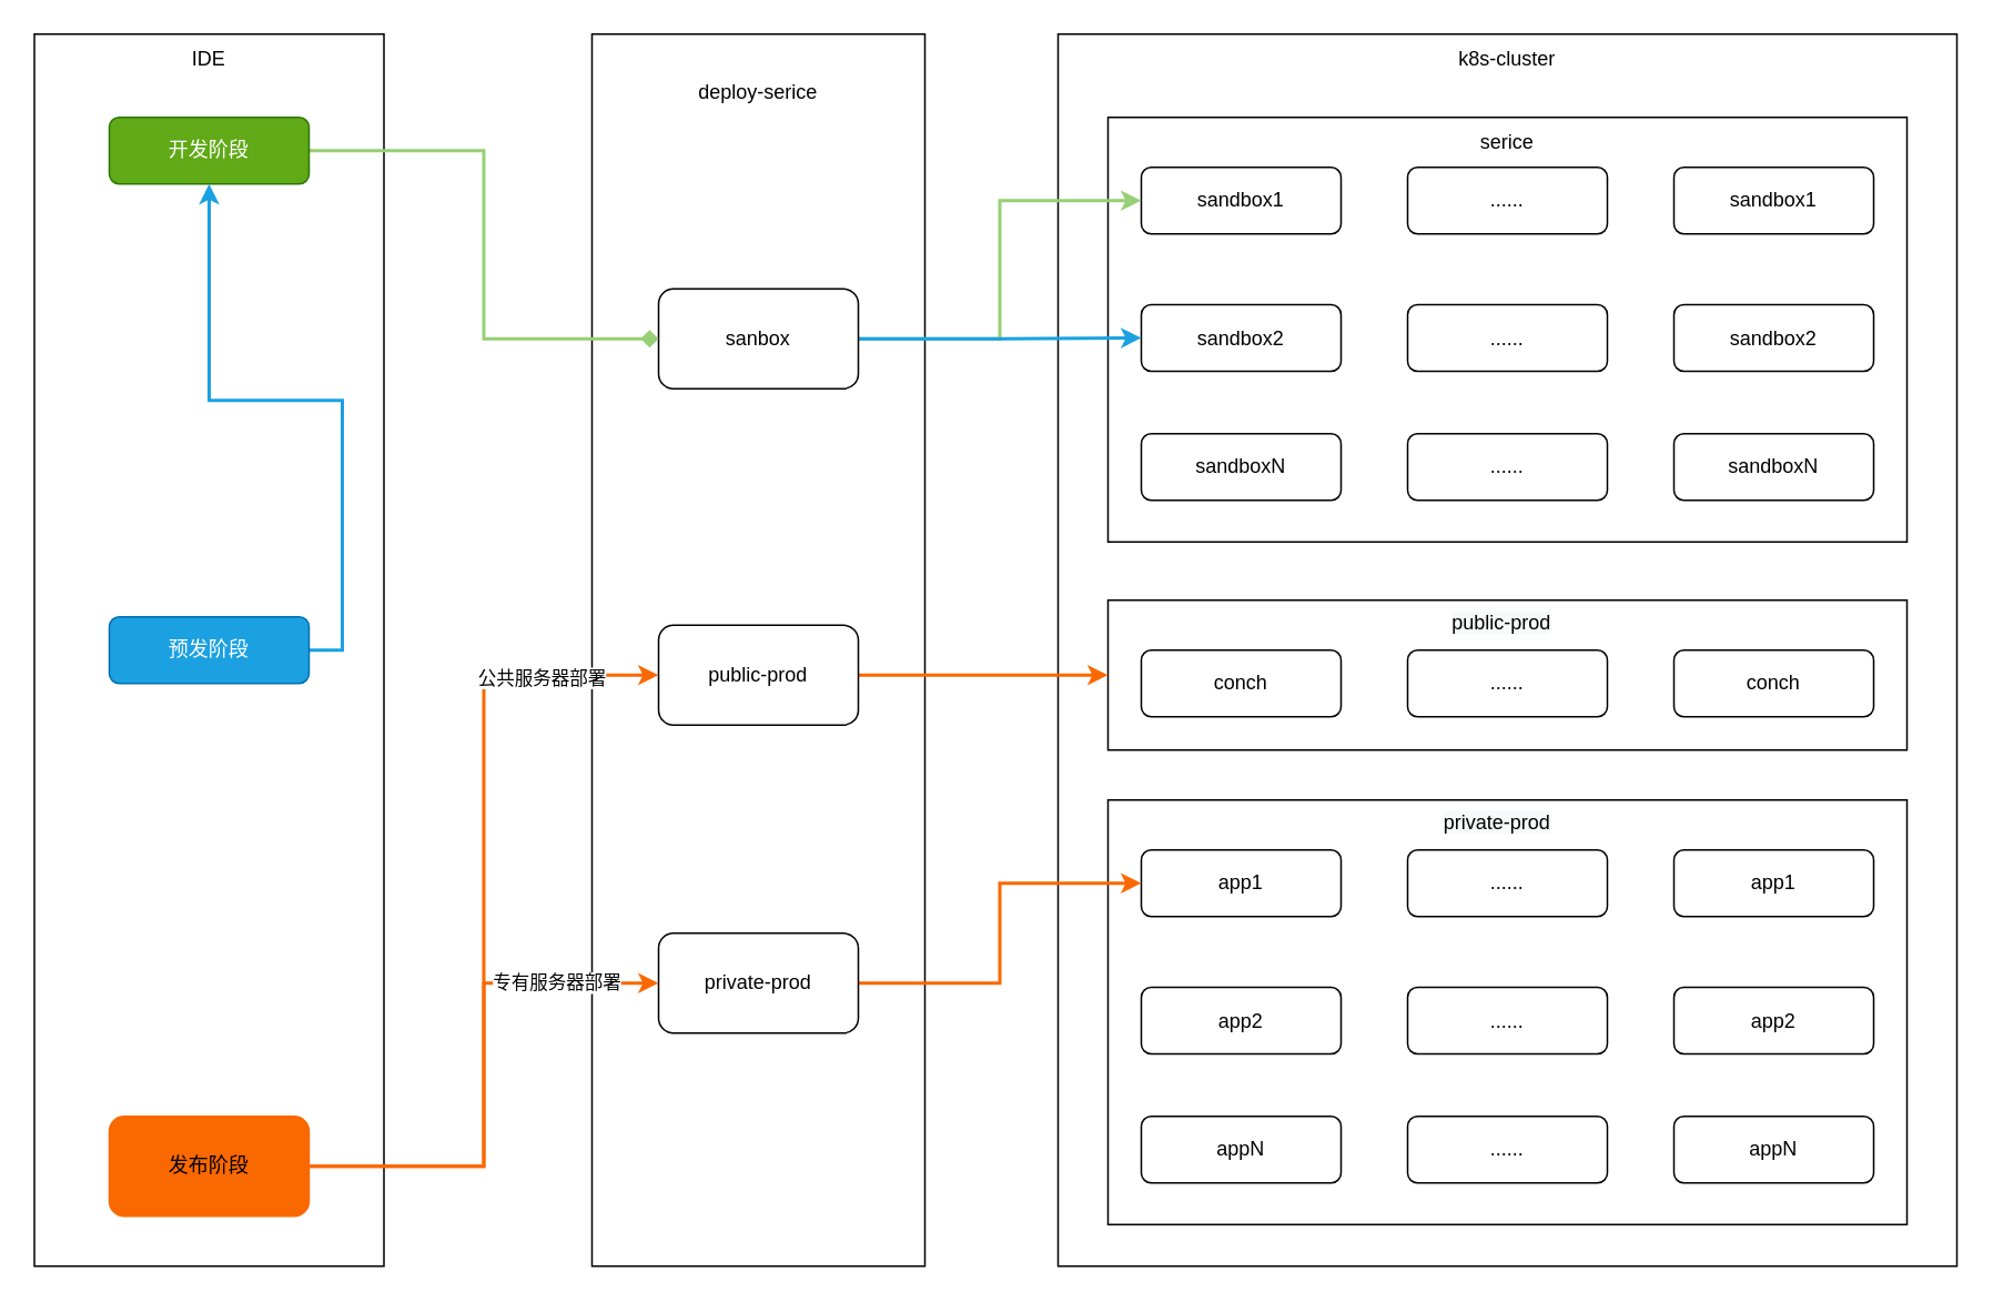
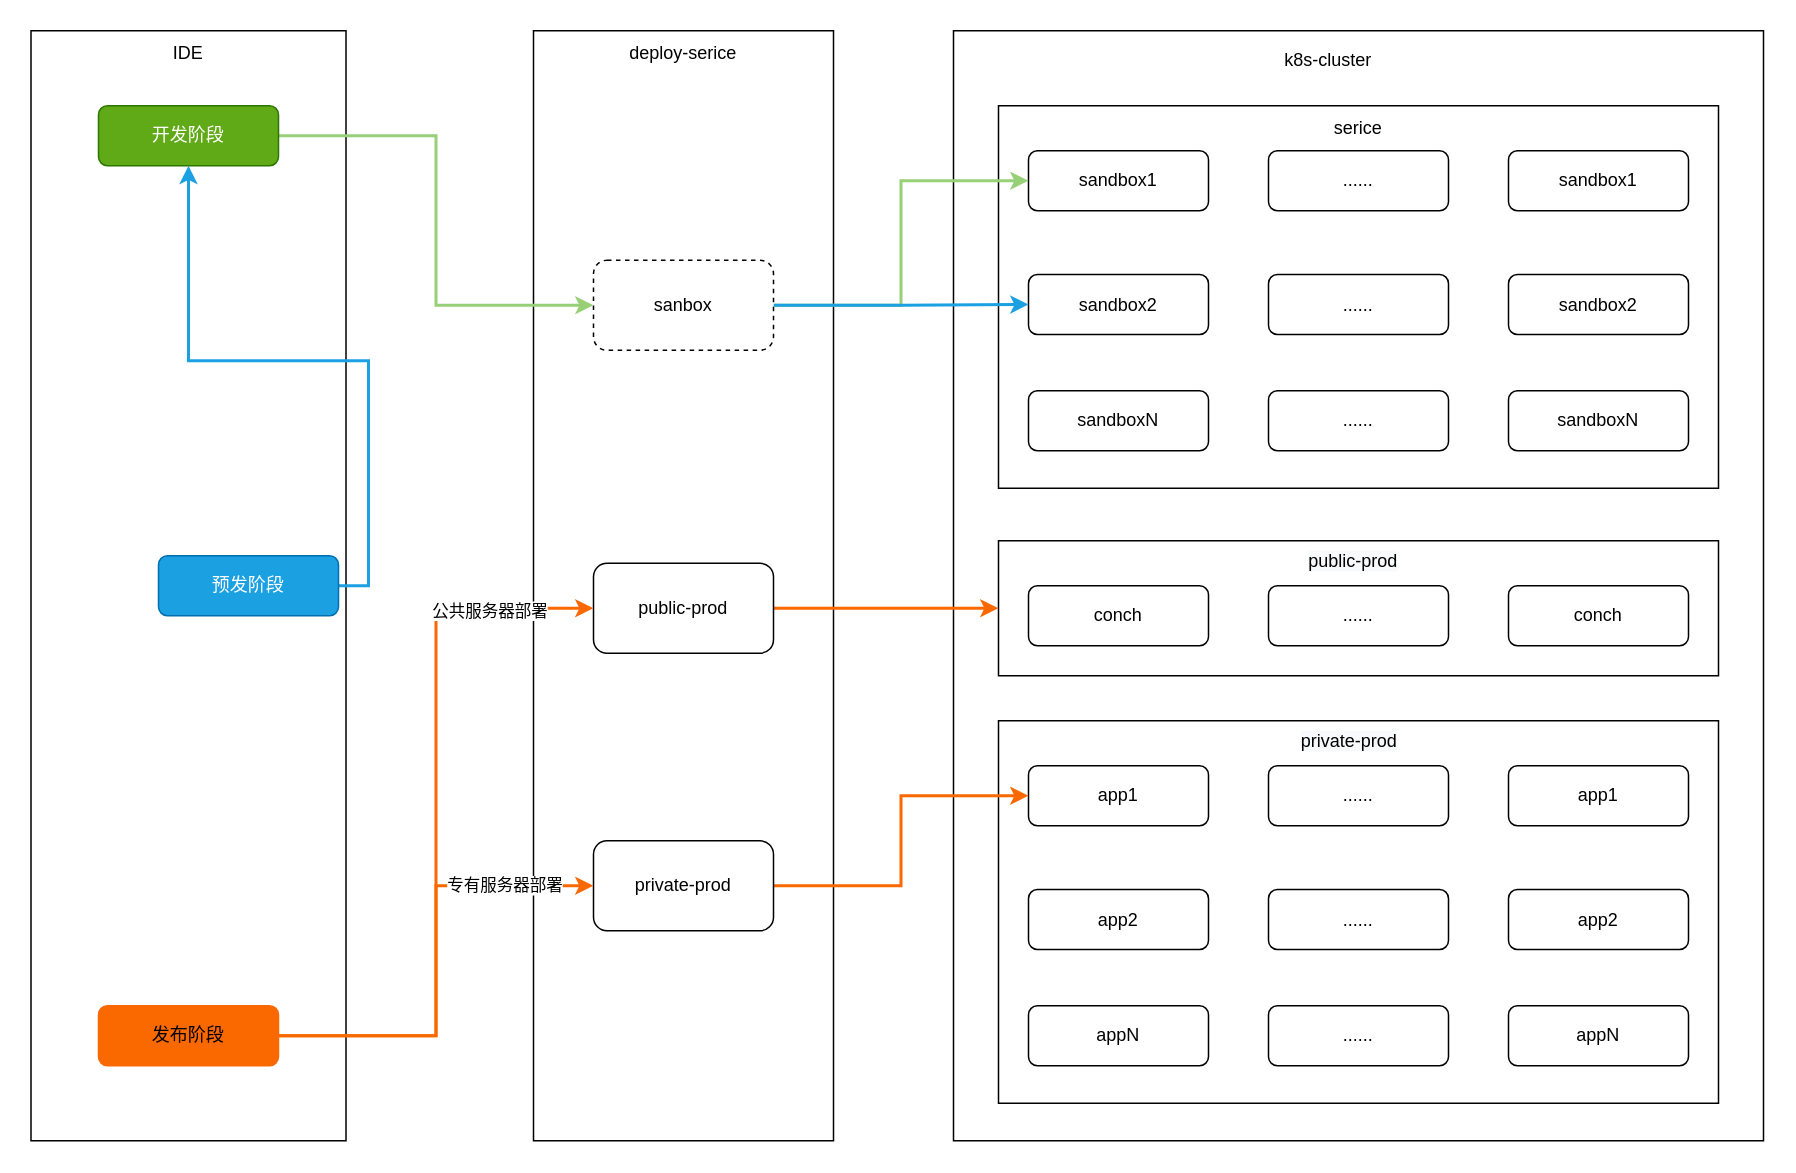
- <mxCell id="31" value="k8s-cluster" style="text;html=1;strokeColor=none;fillColor=none;align=center;verticalAlign=middle;whiteSpace=wrap;rounded=0;" vertex="1" parent="1"><mxGeometry x="855" y="20" width="100" height="30" as="geometry" /></mxCell>
+ <mxCell id="31" value="k8s-cluster" style="text;html=1;strokeColor=none;fillColor=none;align=center;verticalAlign=middle;whiteSpace=wrap;rounded=0;" vertex="1" parent="1"><mxGeometry x="835" y="25" width="100" height="30" as="geometry" /></mxCell>
- <mxCell id="40" value="deploy-serice" style="text;html=1;strokeColor=none;fillColor=none;align=center;verticalAlign=middle;whiteSpace=wrap;rounded=0;" vertex="1" parent="1"><mxGeometry x="405" y="40" width="100" height="30" as="geometry" /></mxCell>
+ <mxCell id="40" value="deploy-serice" style="text;html=1;strokeColor=none;fillColor=none;align=center;verticalAlign=middle;whiteSpace=wrap;rounded=0;" vertex="1" parent="1"><mxGeometry x="405" y="20" width="100" height="30" as="geometry" /></mxCell>
- <mxCell id="41" style="edgeStyle=orthogonalEdgeStyle;rounded=0;orthogonalLoop=1;jettySize=auto;html=1;exitX=1;exitY=0.5;exitDx=0;exitDy=0;entryX=0;entryY=0.5;entryDx=0;entryDy=0;fillColor=#60a917;strokeColor=#97D077;strokeWidth=2;endArrow=diamond;" edge="1" parent="1" source="42" target="35"><mxGeometry relative="1" as="geometry" /></mxCell>
+ <mxCell id="41" style="edgeStyle=orthogonalEdgeStyle;rounded=0;orthogonalLoop=1;jettySize=auto;html=1;exitX=1;exitY=0.5;exitDx=0;exitDy=0;entryX=0;entryY=0.5;entryDx=0;entryDy=0;fillColor=#60a917;strokeColor=#97D077;strokeWidth=2;" edge="1" parent="1" source="42" target="35"><mxGeometry relative="1" as="geometry" /></mxCell>
- <mxCell id="35" value="sanbox" style="rounded=1;whiteSpace=wrap;html=1;" vertex="1" parent="1"><mxGeometry x="395" y="173" width="120" height="60" as="geometry" /></mxCell>
+ <mxCell id="35" value="sanbox" style="rounded=1;whiteSpace=wrap;html=1;dashed=1;" vertex="1" parent="1"><mxGeometry x="395" y="173" width="120" height="60" as="geometry" /></mxCell>
- <mxCell id="44" value="预发阶段" style="rounded=1;whiteSpace=wrap;html=1;fillColor=#1ba1e2;fontColor=#ffffff;strokeColor=#006EAF;" vertex="1" parent="1"><mxGeometry x="65" y="370" width="120" height="40" as="geometry" /></mxCell>
+ <mxCell id="44" value="预发阶段" style="rounded=1;whiteSpace=wrap;html=1;fillColor=#1ba1e2;fontColor=#ffffff;strokeColor=#006EAF;" vertex="1" parent="1"><mxGeometry x="105" y="370" width="120" height="40" as="geometry" /></mxCell>
- <mxCell id="49" value="发布阶段" style="rounded=1;whiteSpace=wrap;html=1;fillColor=#fa6800;fontColor=#000000;strokeColor=#FA6800;" vertex="1" parent="1"><mxGeometry x="65" y="670" width="120" height="60" as="geometry" /></mxCell>
+ <mxCell id="49" value="发布阶段" style="rounded=1;whiteSpace=wrap;html=1;fillColor=#fa6800;fontColor=#000000;strokeColor=#FA6800;" vertex="1" parent="1"><mxGeometry x="65" y="670" width="120" height="40" as="geometry" /></mxCell>
